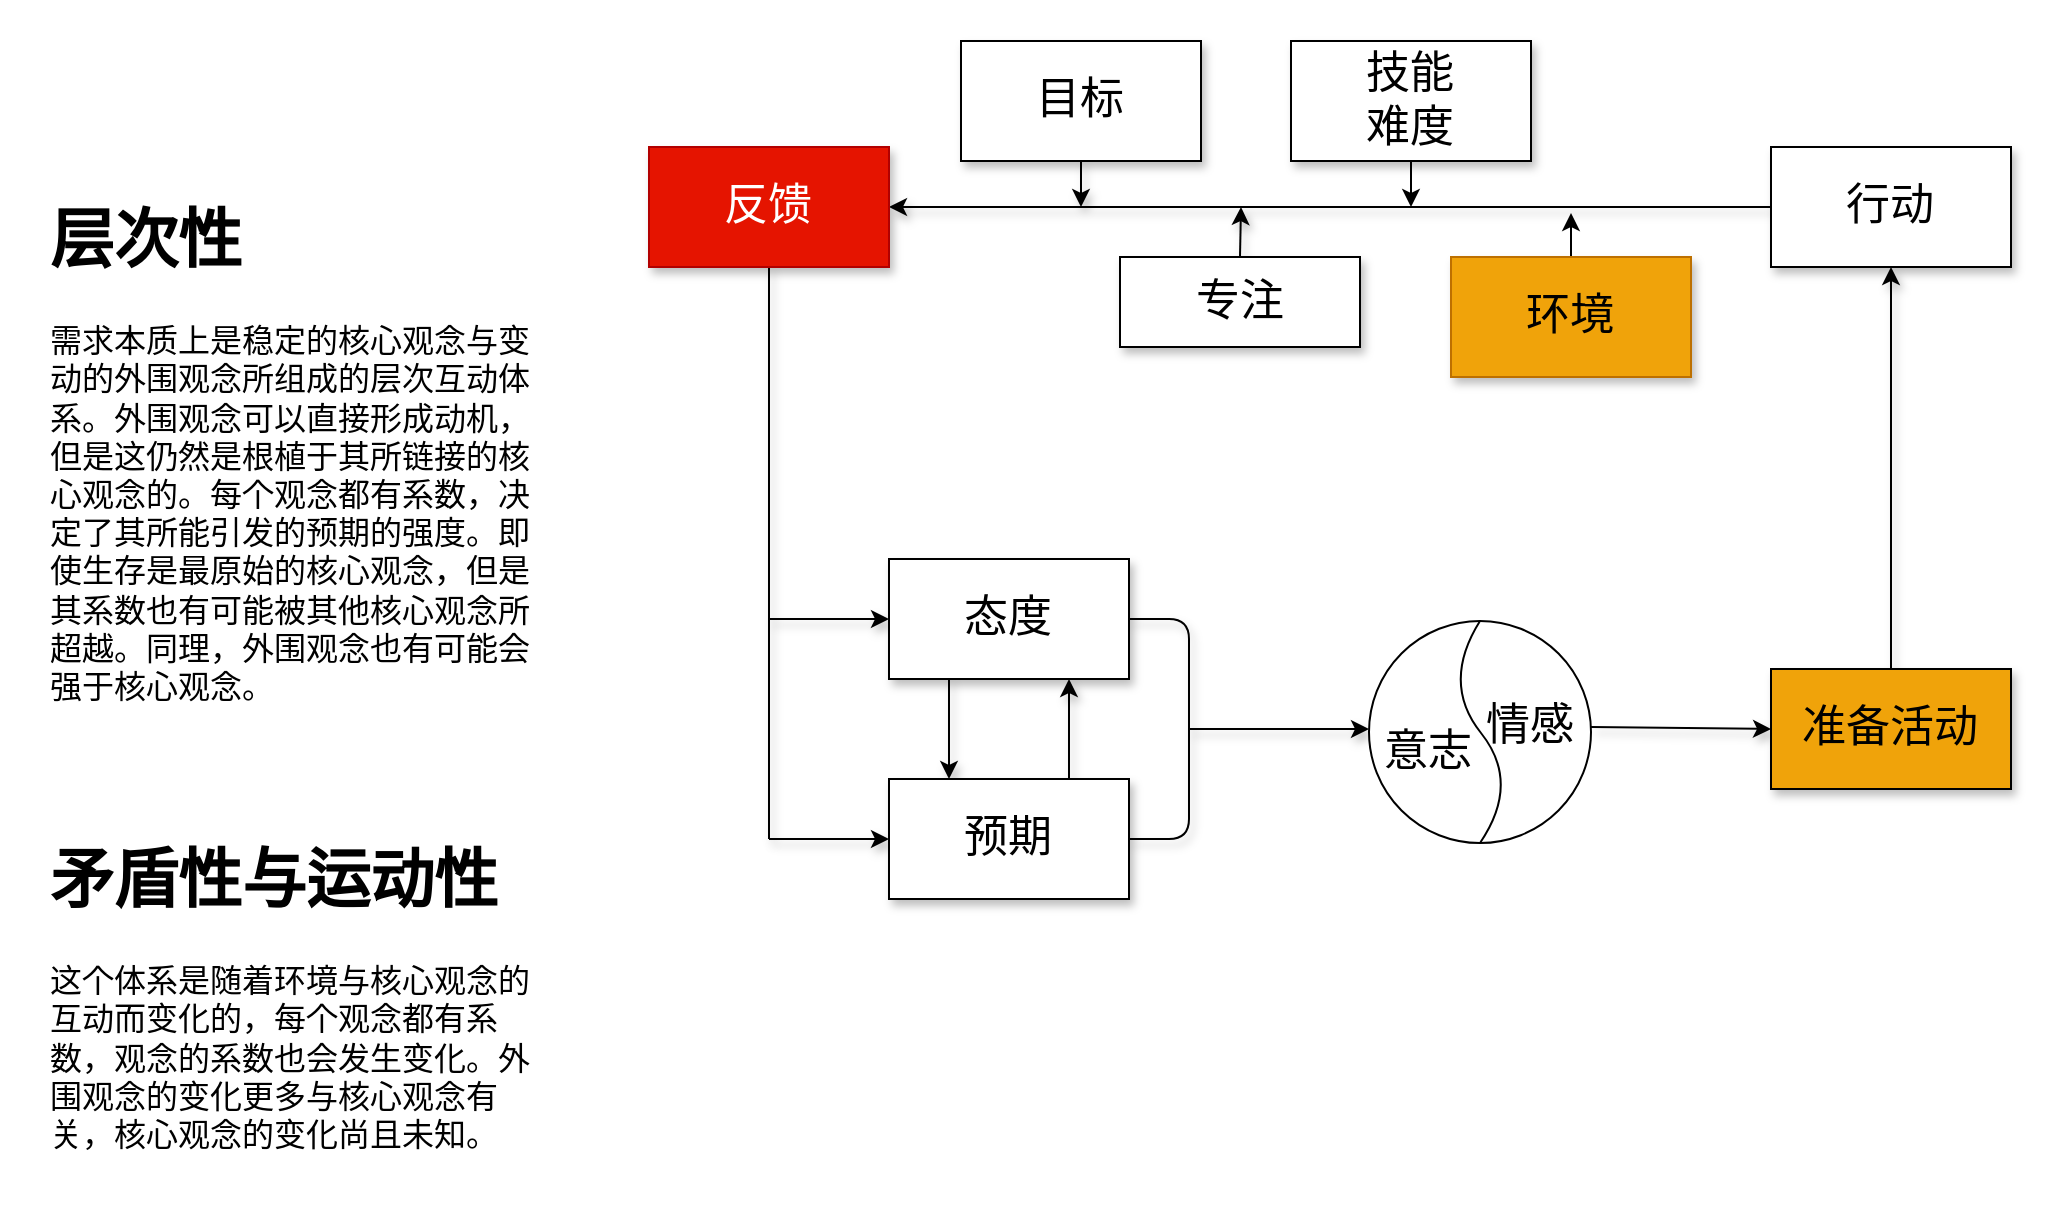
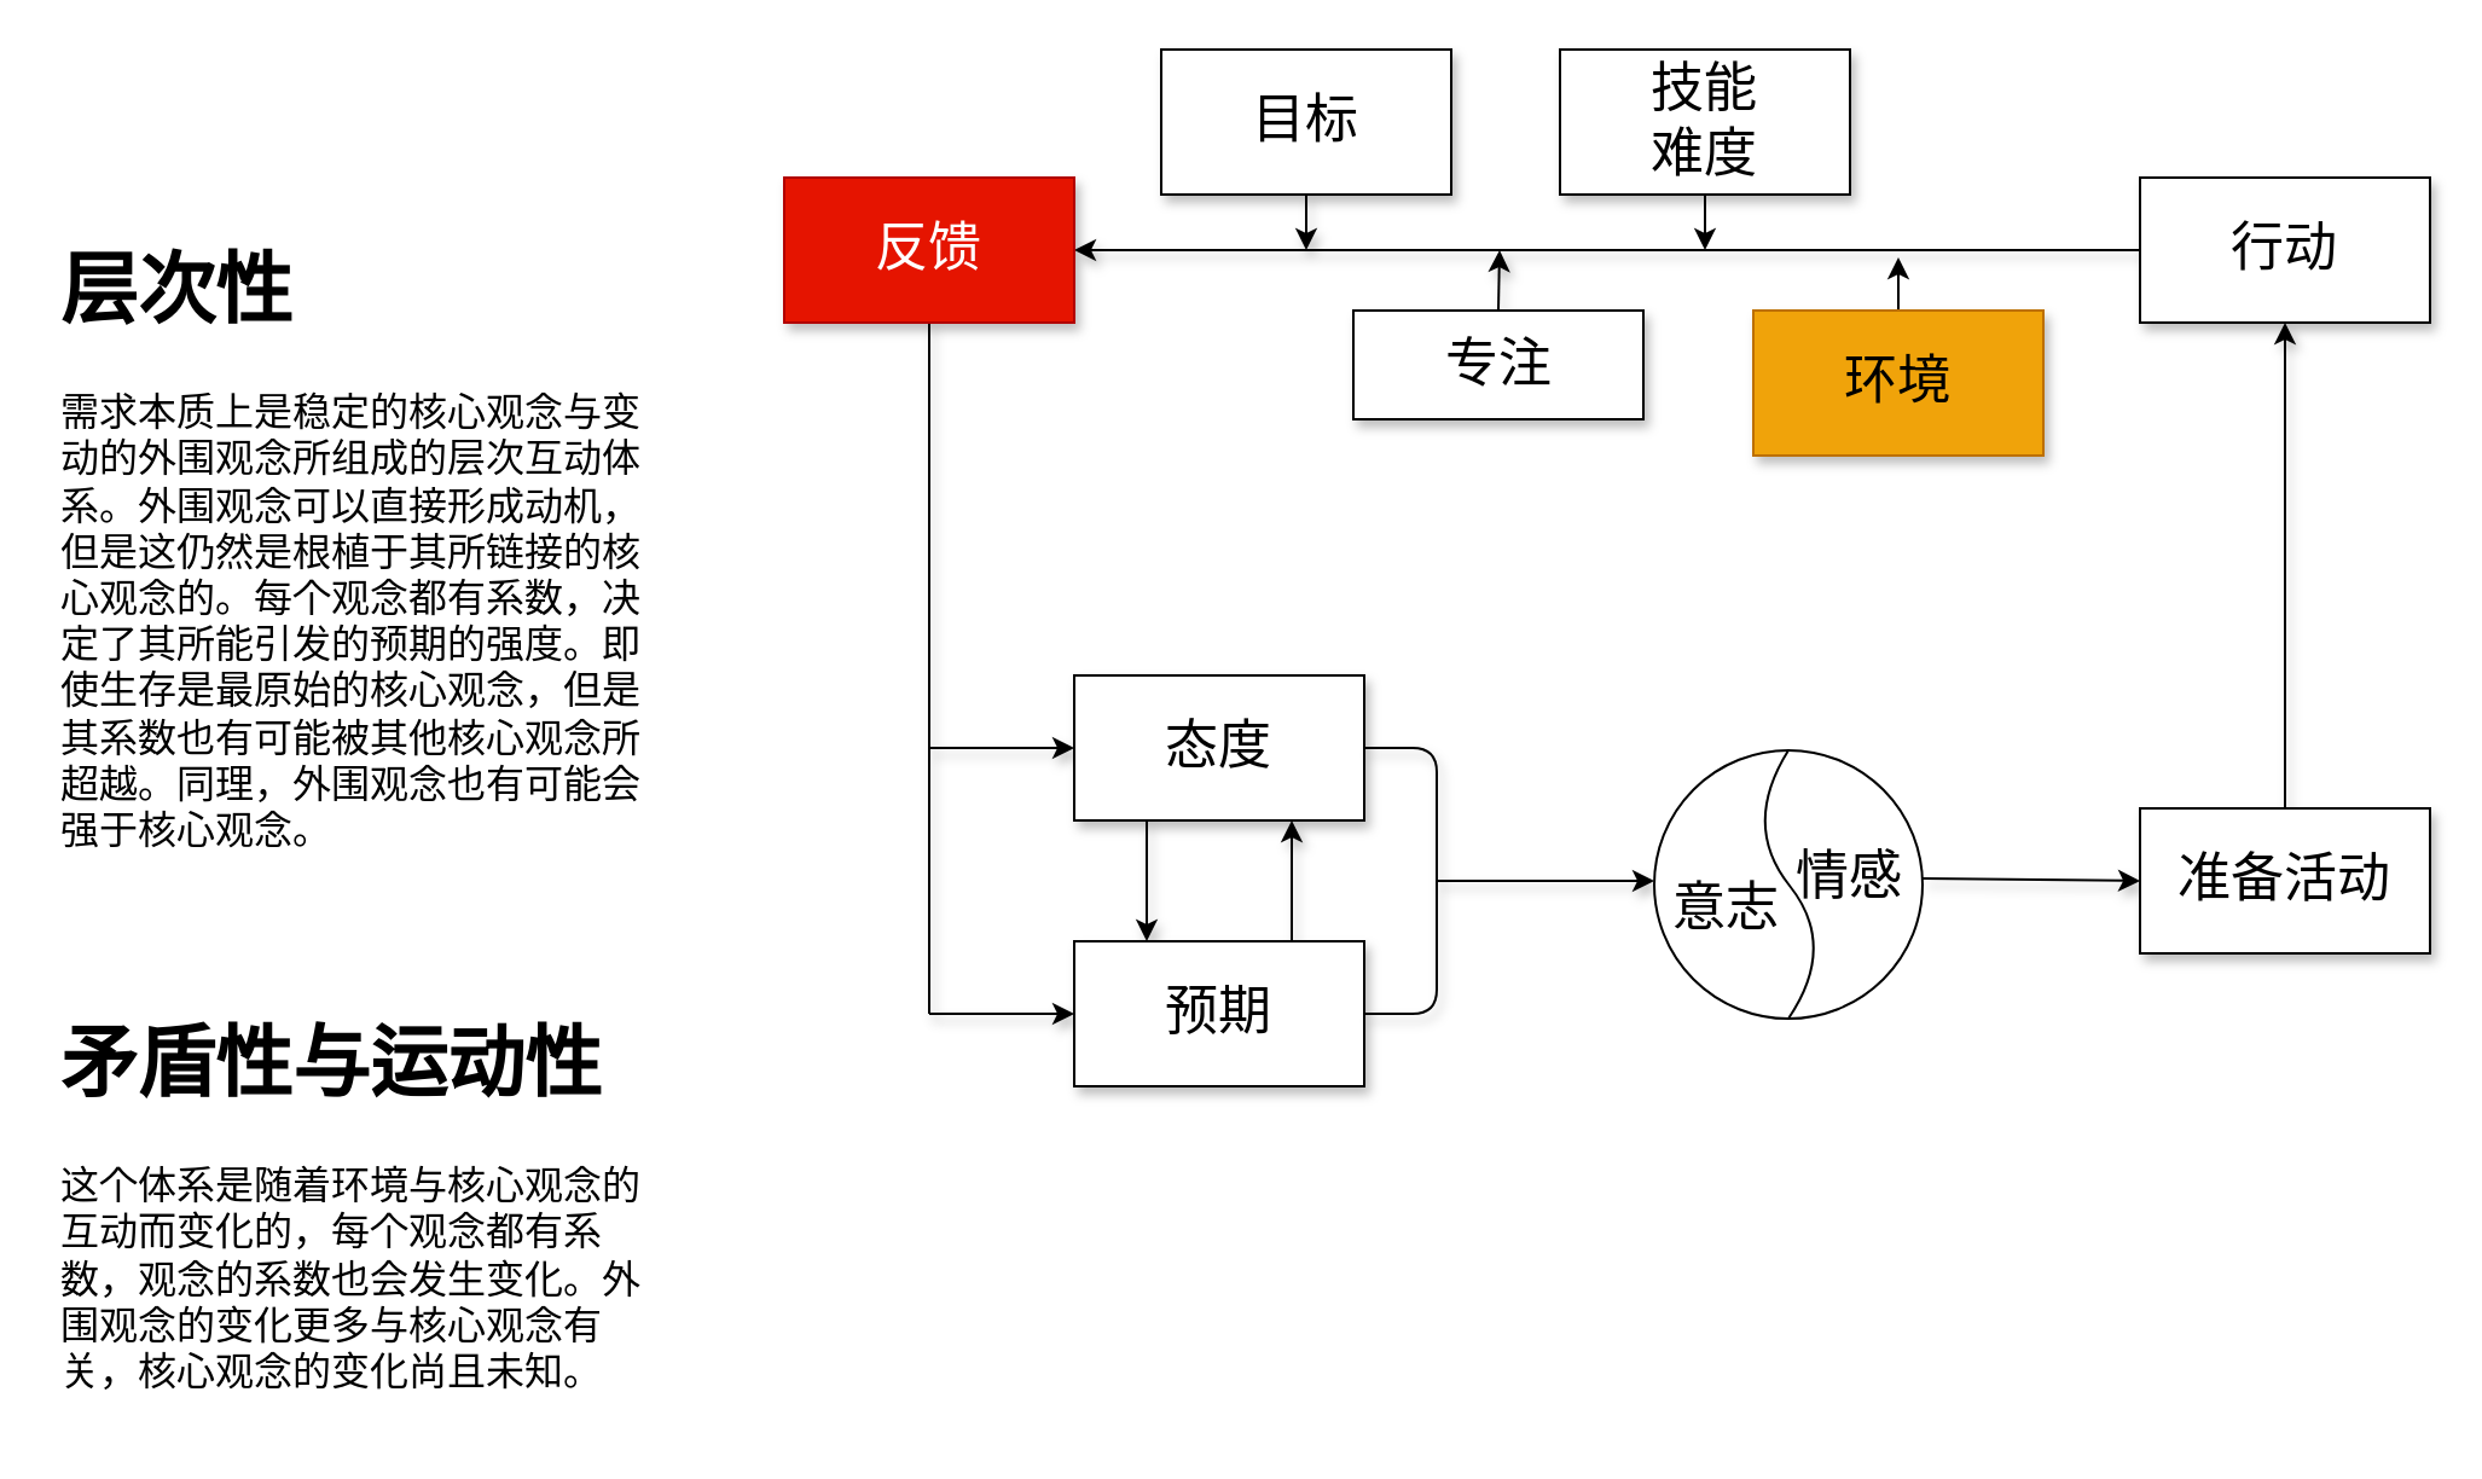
- <mxCell id="20" value="&lt;font style=&quot;font-size: 22px&quot;&gt;准备活动&lt;/font&gt;" style="whiteSpace=wrap;html=1;snapToPoint=0;fixDash=0;shadow=1;fillColor=#f0a30a;" parent="1" vertex="1"><mxGeometry x="885" y="334" width="120" height="60" as="geometry" /></mxCell>
+ <mxCell id="20" value="&lt;font style=&quot;font-size: 22px&quot;&gt;准备活动&lt;/font&gt;" style="whiteSpace=wrap;html=1;snapToPoint=0;fixDash=0;shadow=1;" parent="1" vertex="1"><mxGeometry x="885" y="334" width="120" height="60" as="geometry" /></mxCell>
